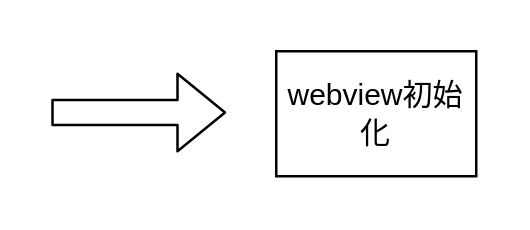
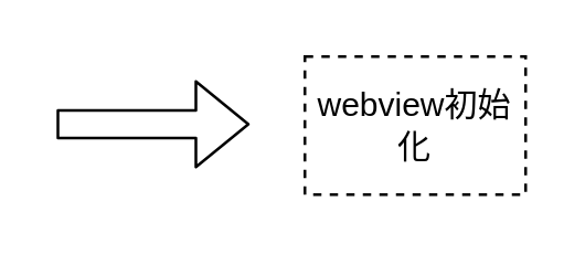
- <mxCell id="3" value="webview初始化" style="rounded=0;whiteSpace=wrap;html=1;" vertex="1" parent="1"><mxGeometry x="110" y="20" width="80" height="50" as="geometry" /></mxCell>
+ <mxCell id="3" value="webview初始化" style="rounded=0;whiteSpace=wrap;html=1;dashed=1;" vertex="1" parent="1"><mxGeometry x="110" y="20" width="80" height="50" as="geometry" /></mxCell>
